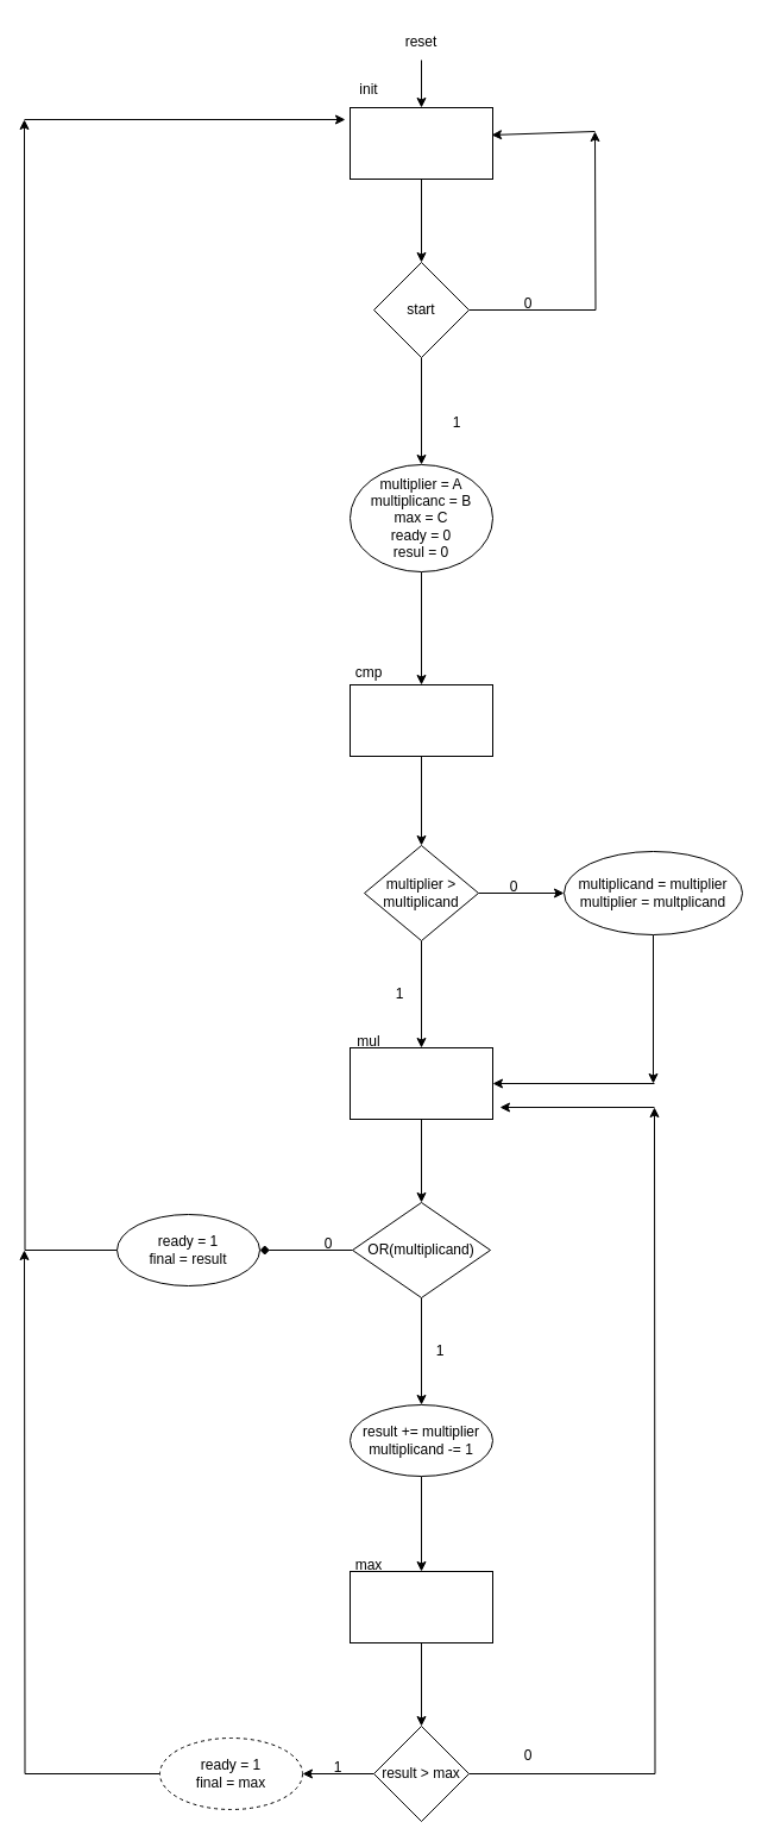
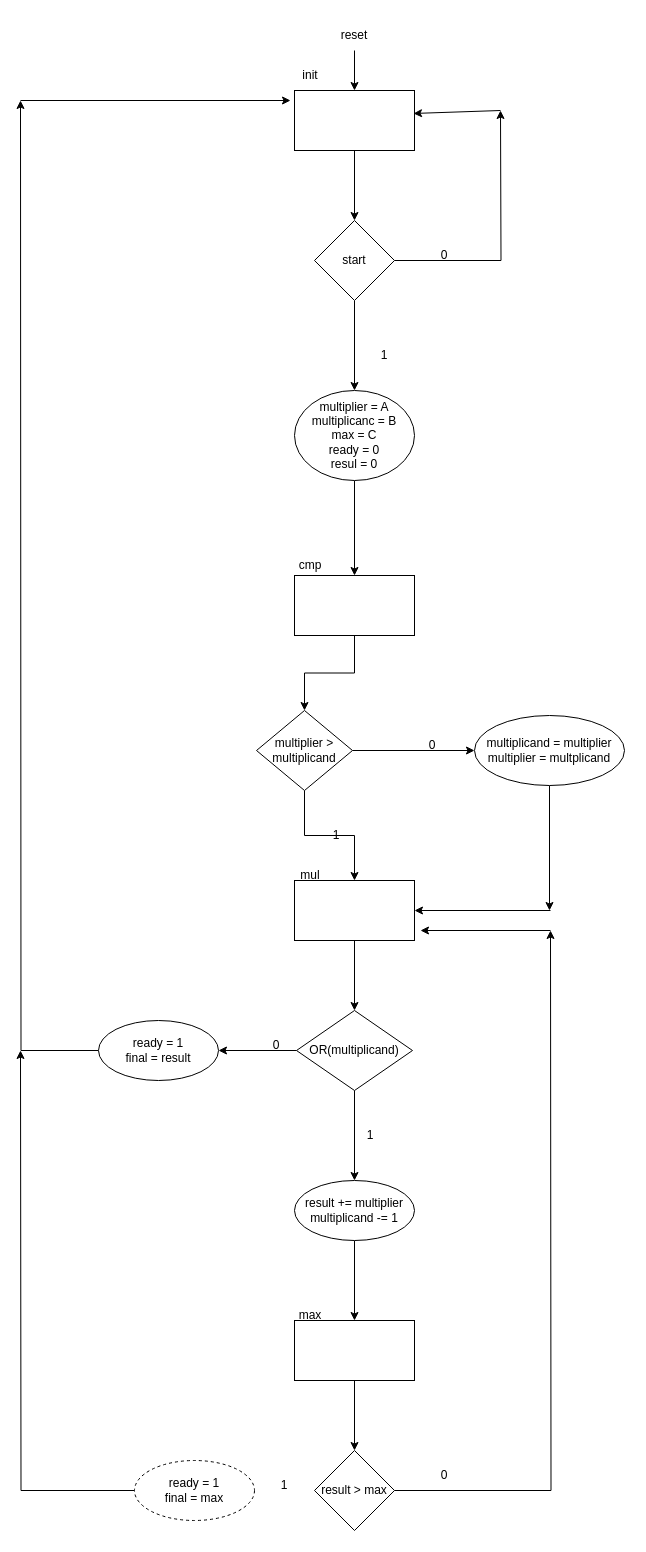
- <mxCell id="20" value="multiplier &amp;gt; multiplicand" style="rhombus;whiteSpace=wrap;html=1;rounded=0;" vertex="1" parent="1"><mxGeometry x="306" y="710" width="96" height="80" as="geometry" /></mxCell>
+ <mxCell id="20" value="multiplier &amp;gt; multiplicand" style="rhombus;whiteSpace=wrap;html=1;rounded=0;" vertex="1" parent="1"><mxGeometry x="256" y="710" width="96" height="80" as="geometry" /></mxCell>
- <mxCell id="29" value="" style="edgeStyle=orthogonalEdgeStyle;rounded=0;orthogonalLoop=1;jettySize=auto;html=1;endArrow=diamond;" edge="1" parent="1" source="31" target="33"><mxGeometry relative="1" as="geometry" /></mxCell>
+ <mxCell id="29" value="" style="edgeStyle=orthogonalEdgeStyle;rounded=0;orthogonalLoop=1;jettySize=auto;html=1;" edge="1" parent="1" source="31" target="33"><mxGeometry relative="1" as="geometry" /></mxCell>
- <mxCell id="41" value="" style="edgeStyle=orthogonalEdgeStyle;rounded=0;orthogonalLoop=1;jettySize=auto;html=1;" edge="1" parent="1" source="42" target="48"><mxGeometry relative="1" as="geometry" /></mxCell>
